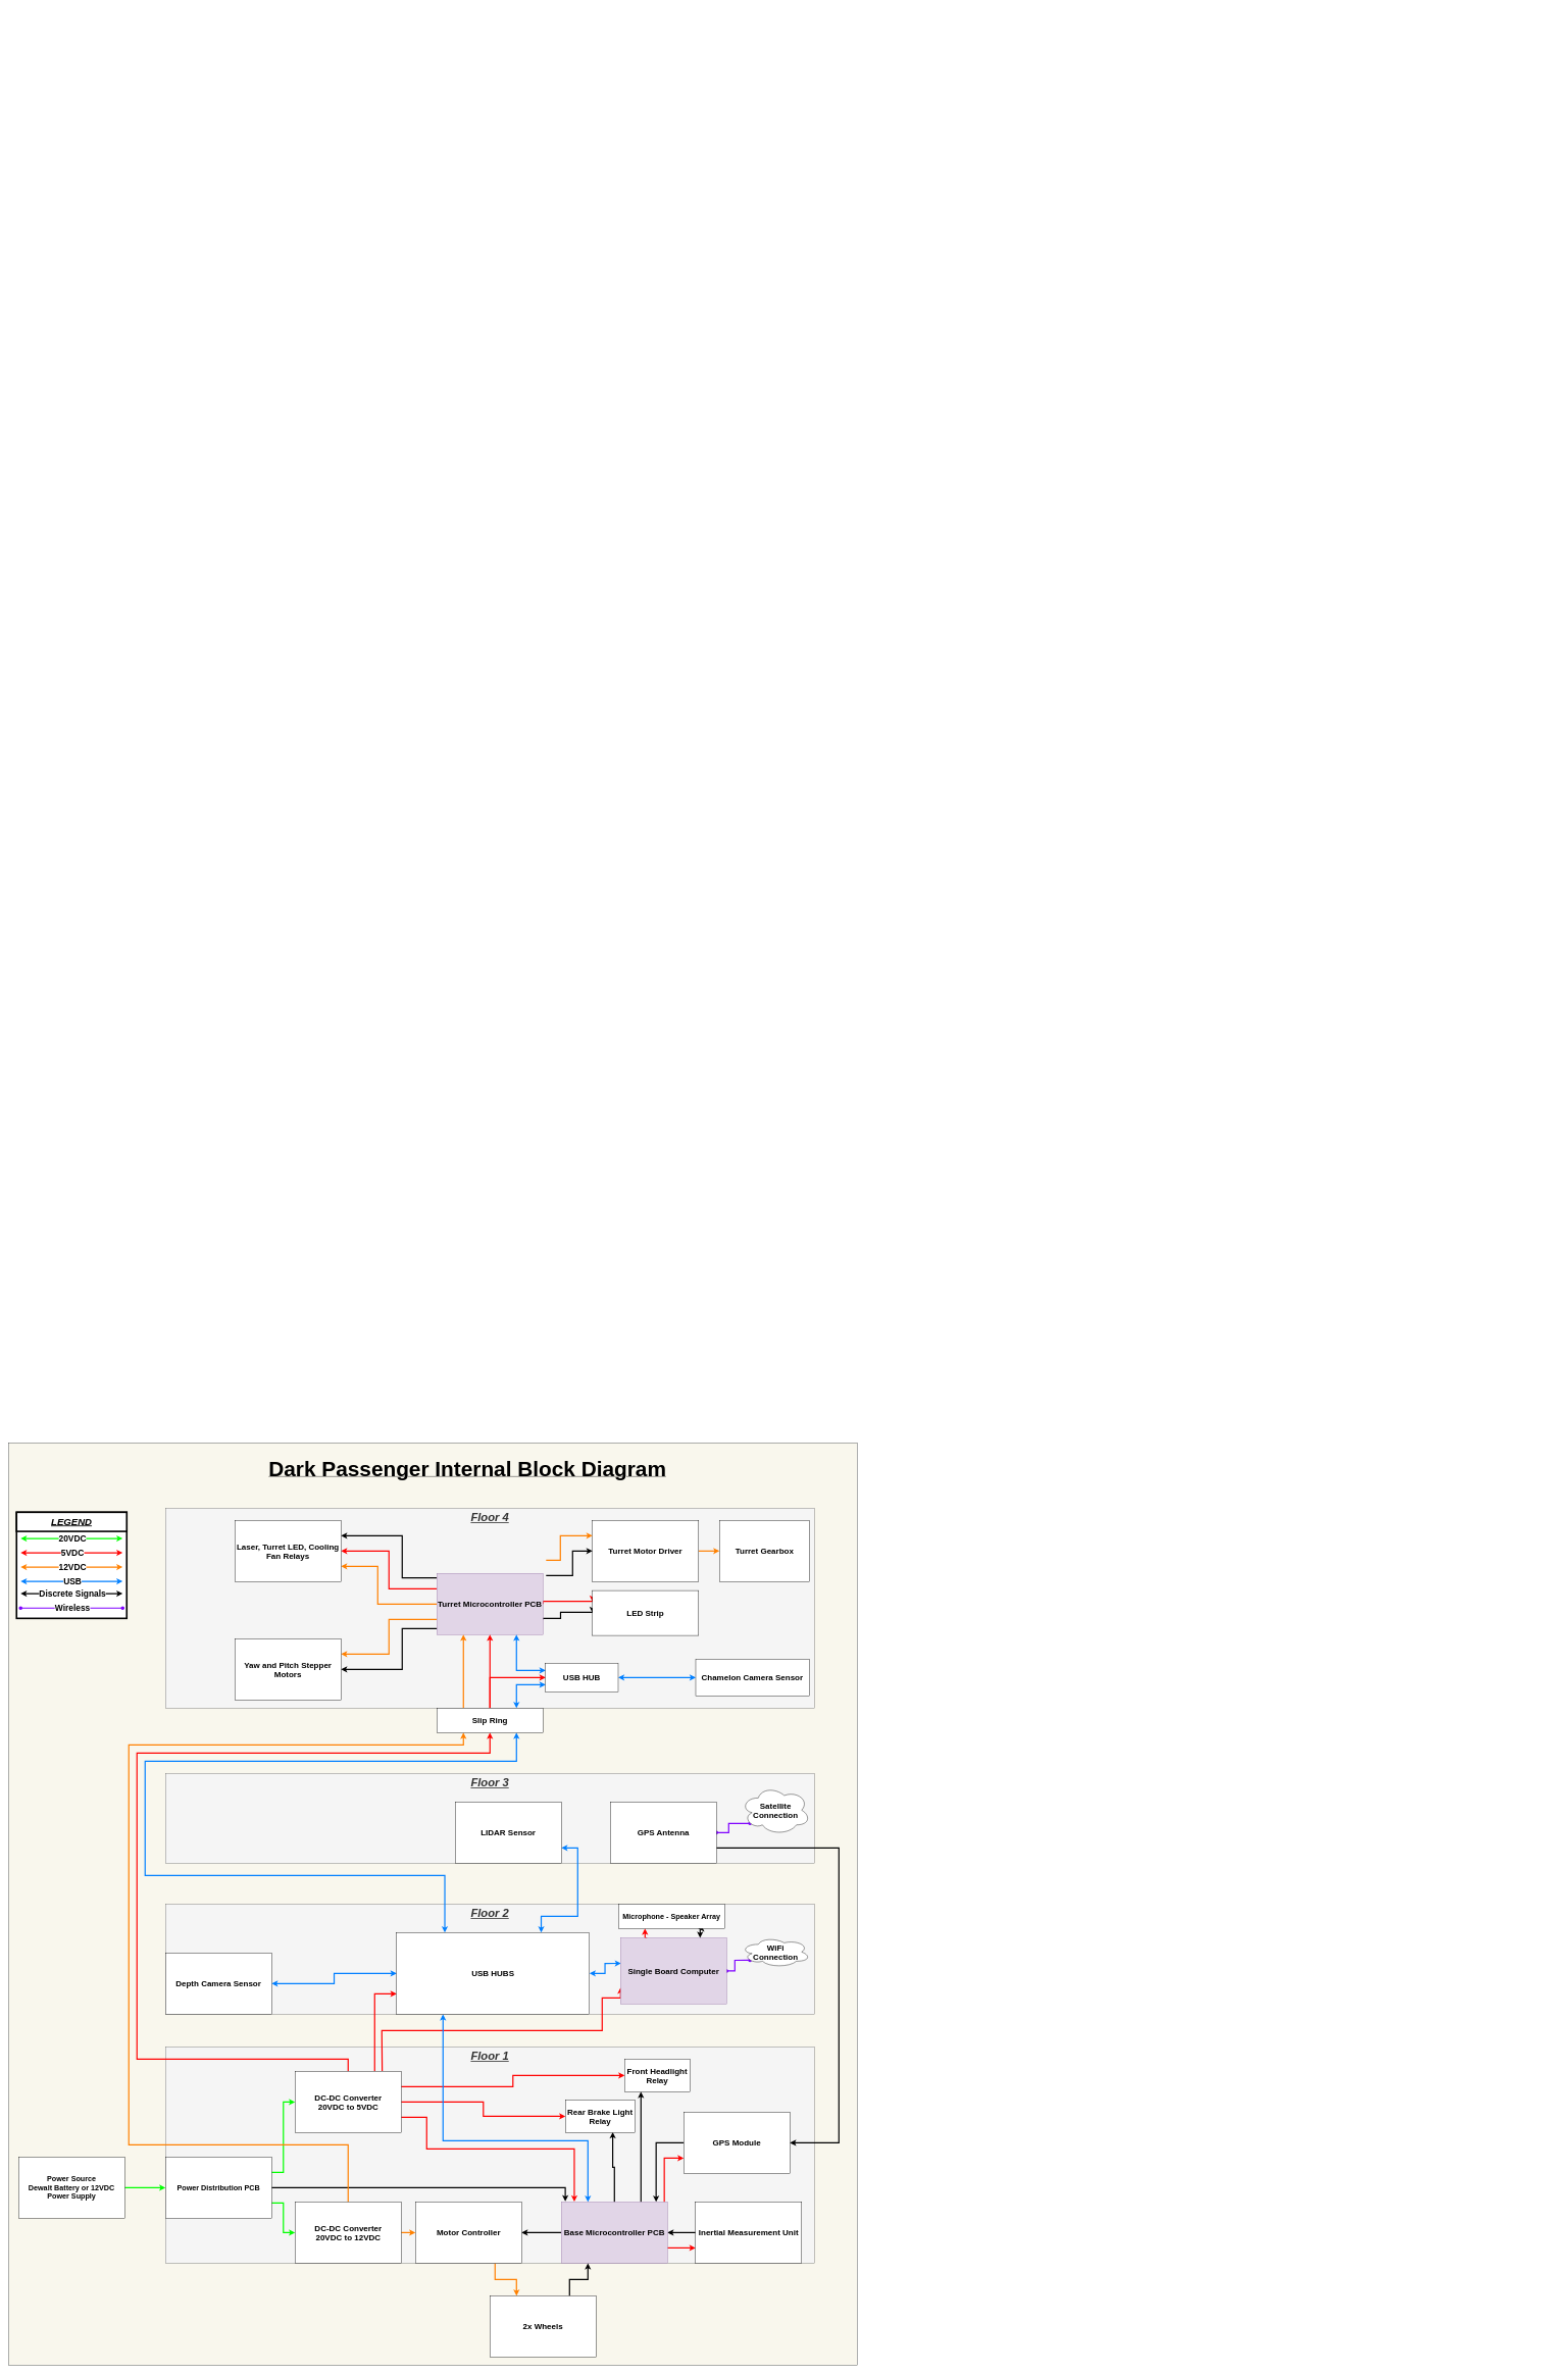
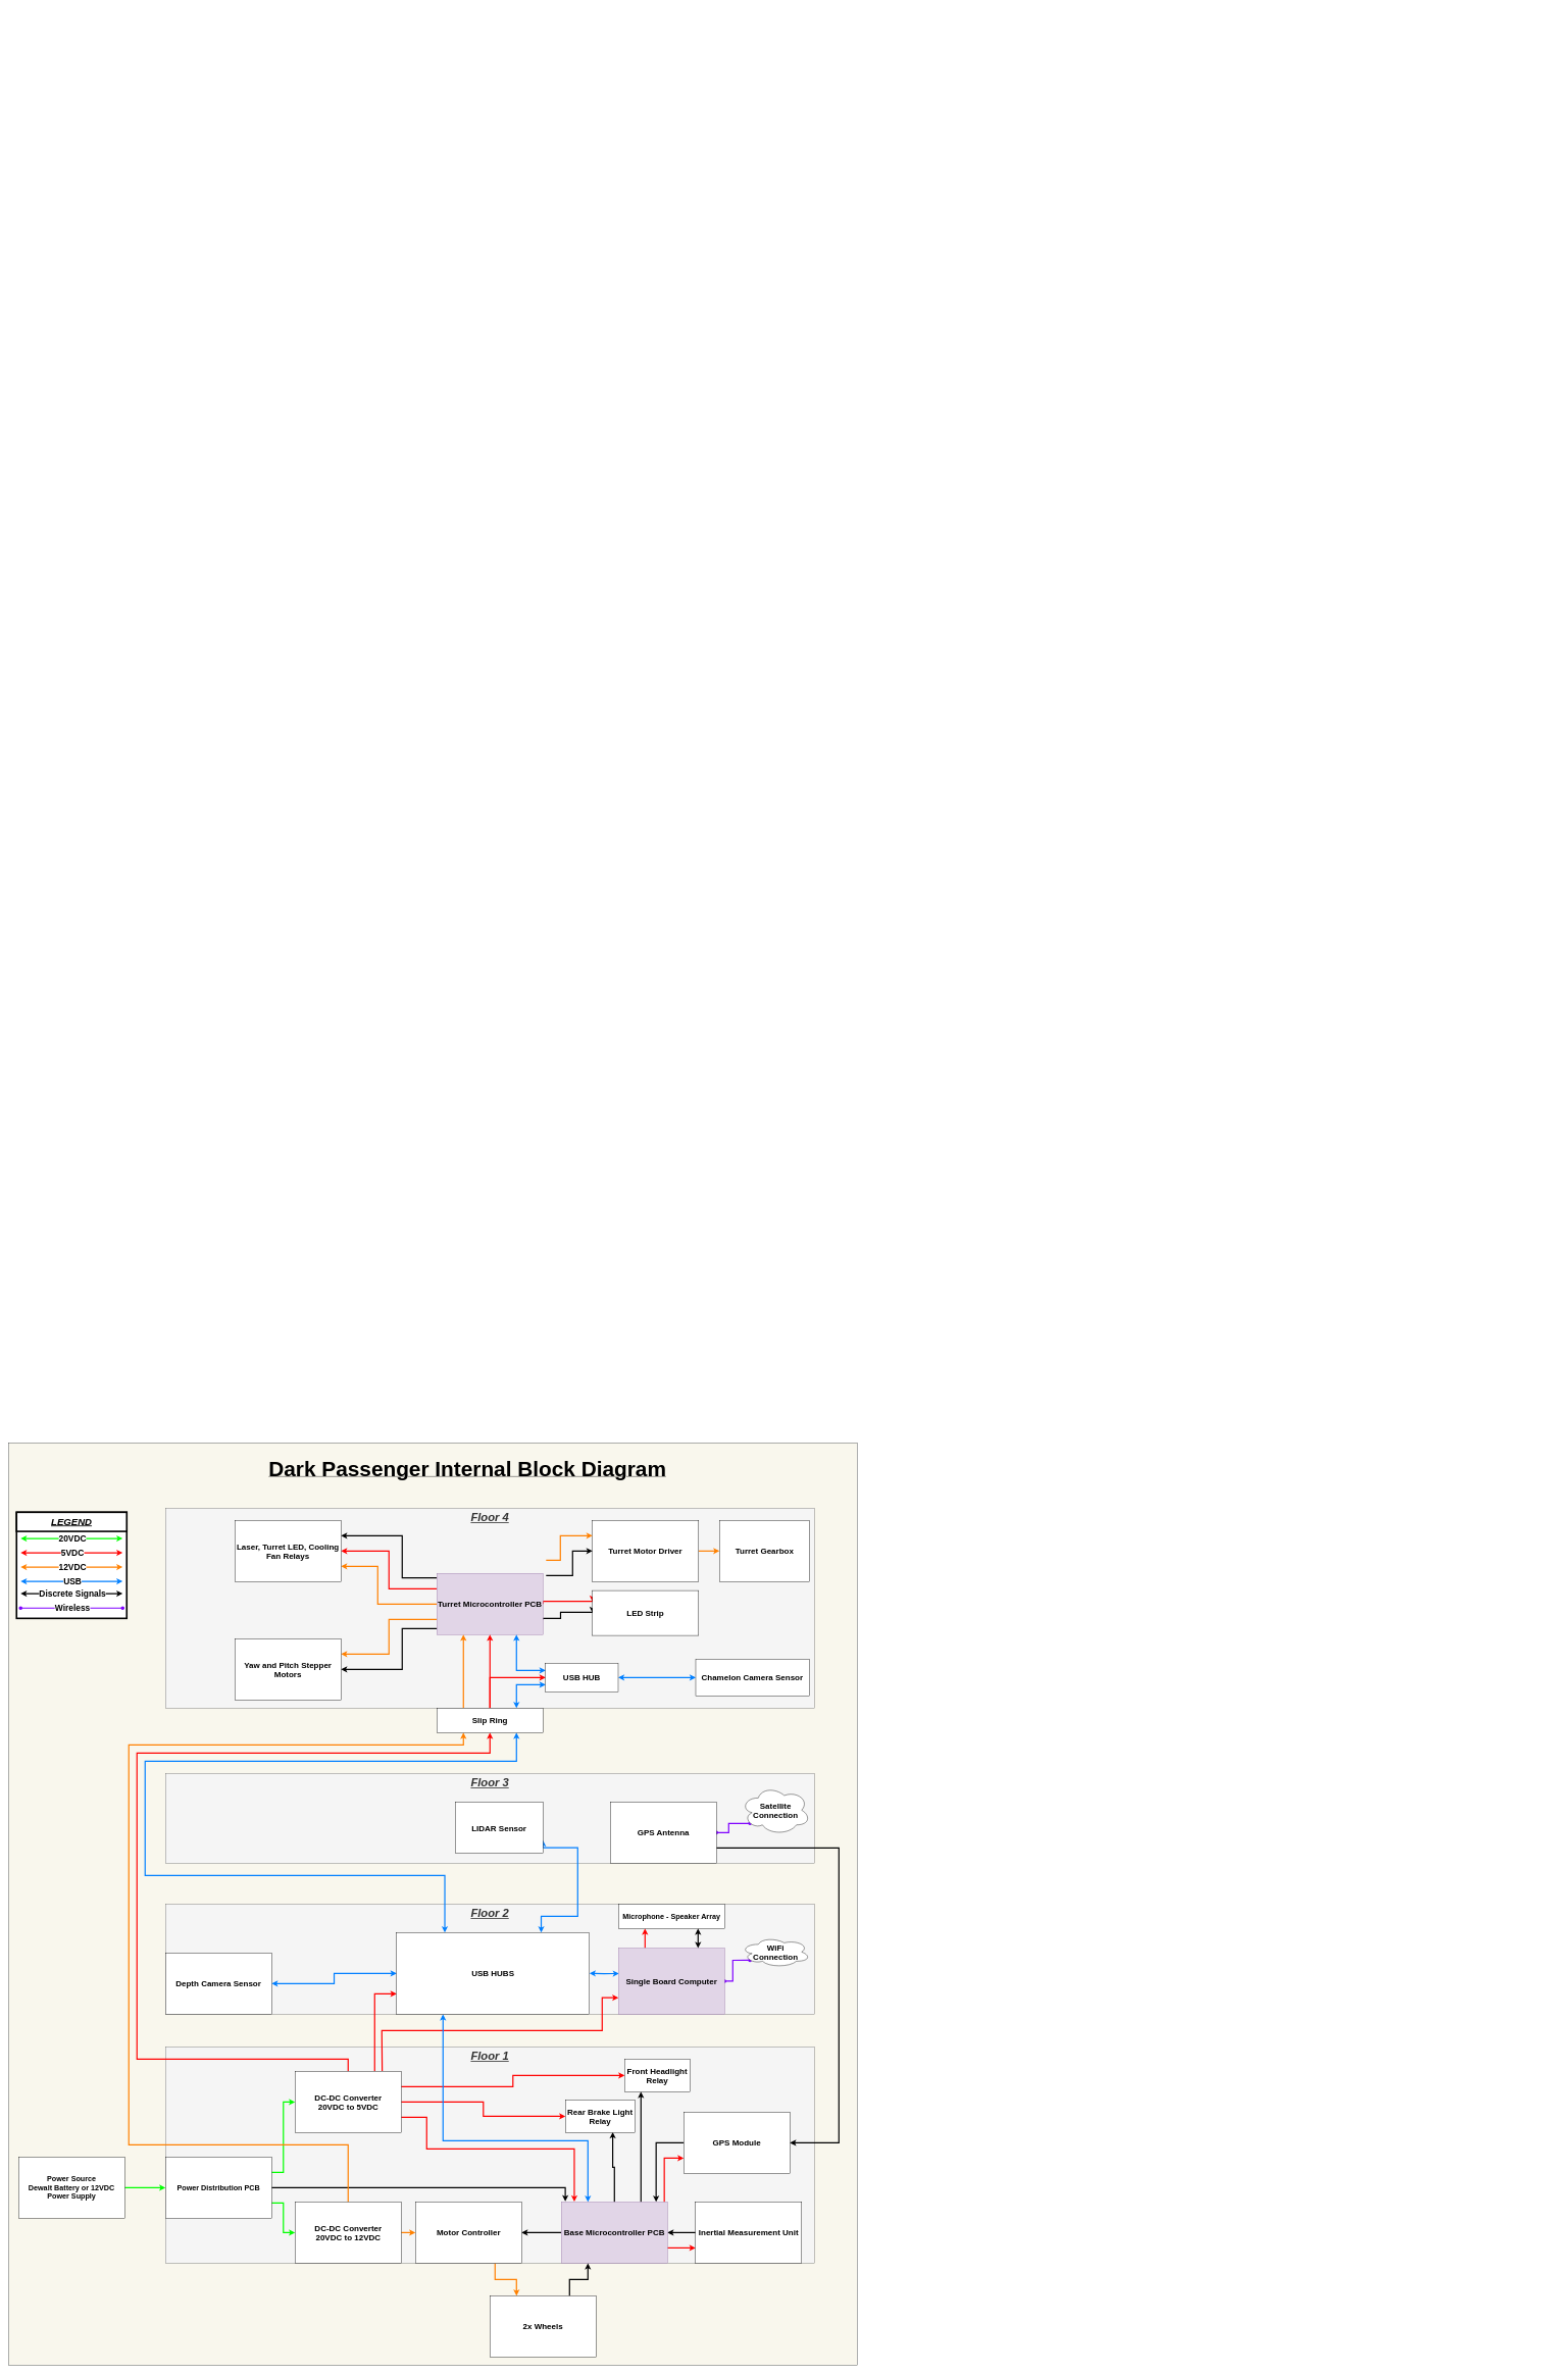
- <mxCell id="66" value="LIDAR Sensor" style="rounded=0;whiteSpace=wrap;html=1;fontStyle=1;fontSize=20;" vertex="1" parent="1"><mxGeometry x="1115" y="4415" width="260" height="150" as="geometry" /></mxCell>
+ <mxCell id="66" value="LIDAR Sensor" style="rounded=0;whiteSpace=wrap;html=1;fontStyle=1;fontSize=20;" vertex="1" parent="1"><mxGeometry x="1115" y="4415" width="215" height="125" as="geometry" /></mxCell>
- <mxCell id="60" value="Single Board Computer" style="rounded=0;whiteSpace=wrap;html=1;fontStyle=1;fontSize=20;fillColor=#e1d5e7;strokeColor=#9673a6;" vertex="1" parent="1"><mxGeometry x="1520" y="4748" width="260" height="162" as="geometry" /></mxCell>
+ <mxCell id="60" value="Single Board Computer" style="rounded=0;whiteSpace=wrap;html=1;fontStyle=1;fontSize=20;fillColor=#e1d5e7;strokeColor=#9673a6;" vertex="1" parent="1"><mxGeometry x="1515" y="4773" width="260" height="162" as="geometry" /></mxCell>
